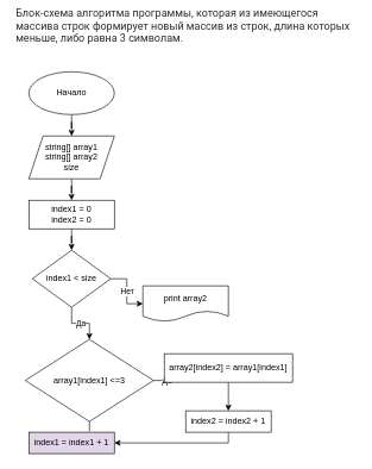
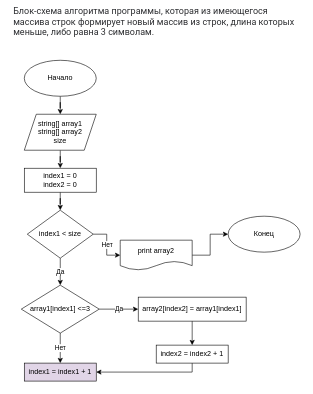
+ <mxCell id="12" value="" style="edgeStyle=orthogonalEdgeStyle;rounded=0;orthogonalLoop=1;jettySize=auto;html=1;" edge="1" parent="1" source="13" target="14"><mxGeometry relative="1" as="geometry" /></mxCell>
+ <mxCell id="14" value="Конец" style="ellipse;whiteSpace=wrap;html=1;" vertex="1" parent="1"><mxGeometry x="380" y="360" width="120" height="60" as="geometry" /></mxCell>
- <mxCell id="17" value="array1[index1] &amp;lt;=3" style="rhombus;whiteSpace=wrap;html=1;" vertex="1" parent="1"><mxGeometry x="35" y="475" width="180" height="115" as="geometry" /></mxCell>
+ <mxCell id="17" value="array1[index1] &amp;lt;=3" style="rhombus;whiteSpace=wrap;html=1;" vertex="1" parent="1"><mxGeometry x="35" y="475" width="130" height="80" as="geometry" /></mxCell>
